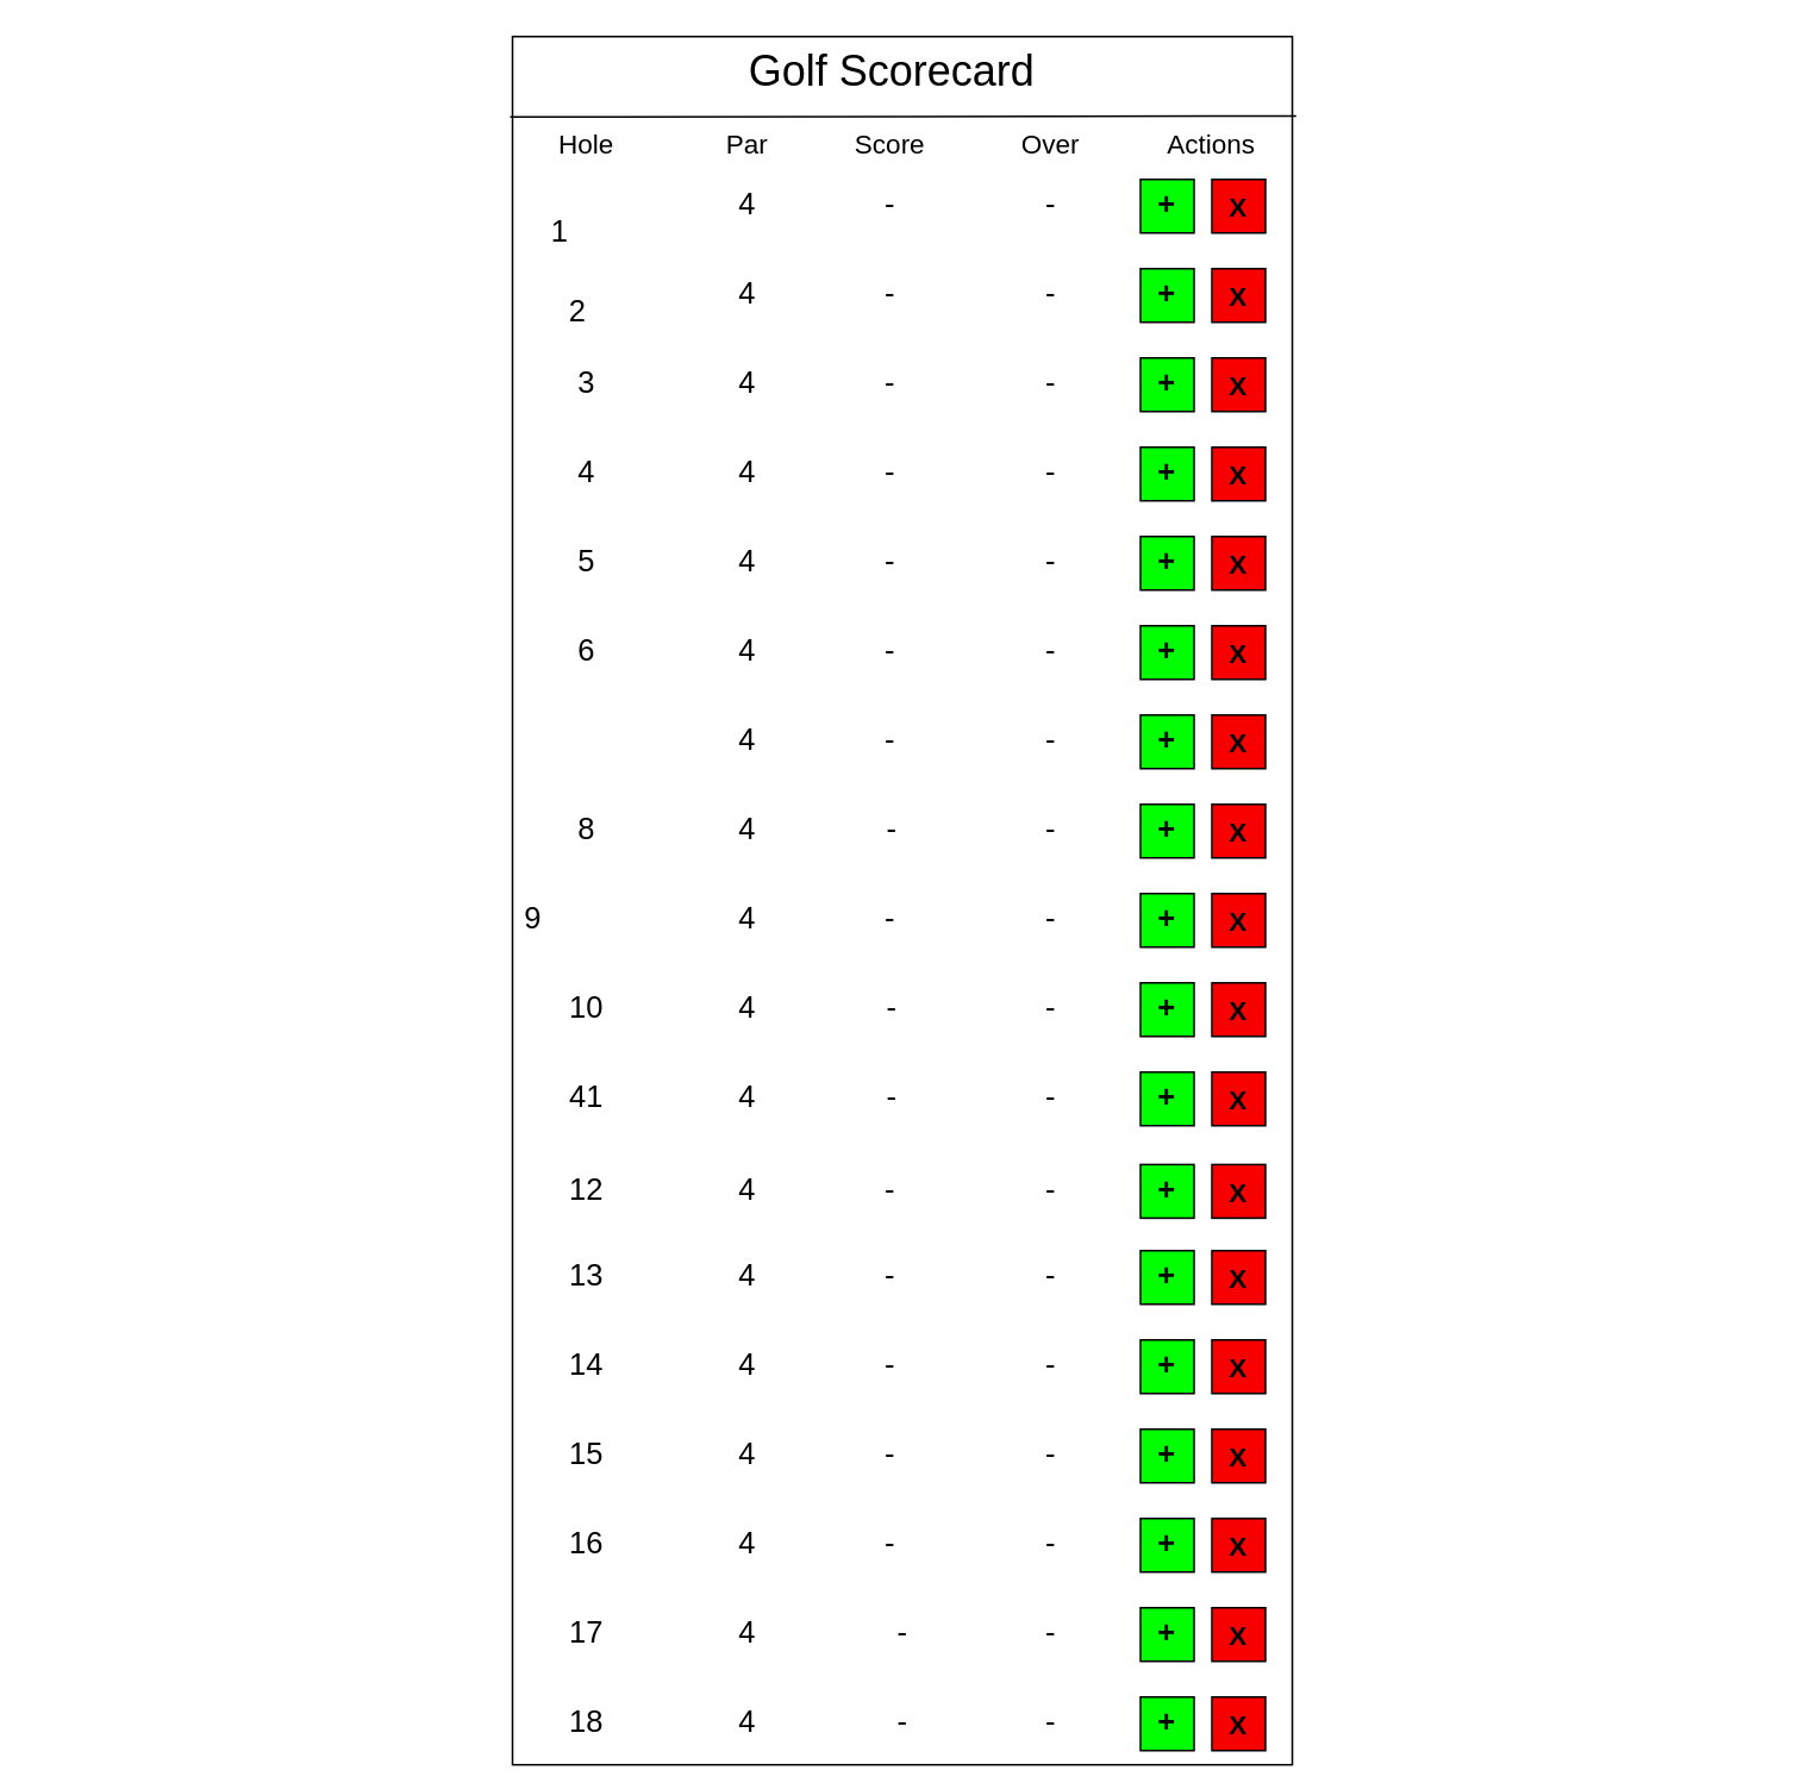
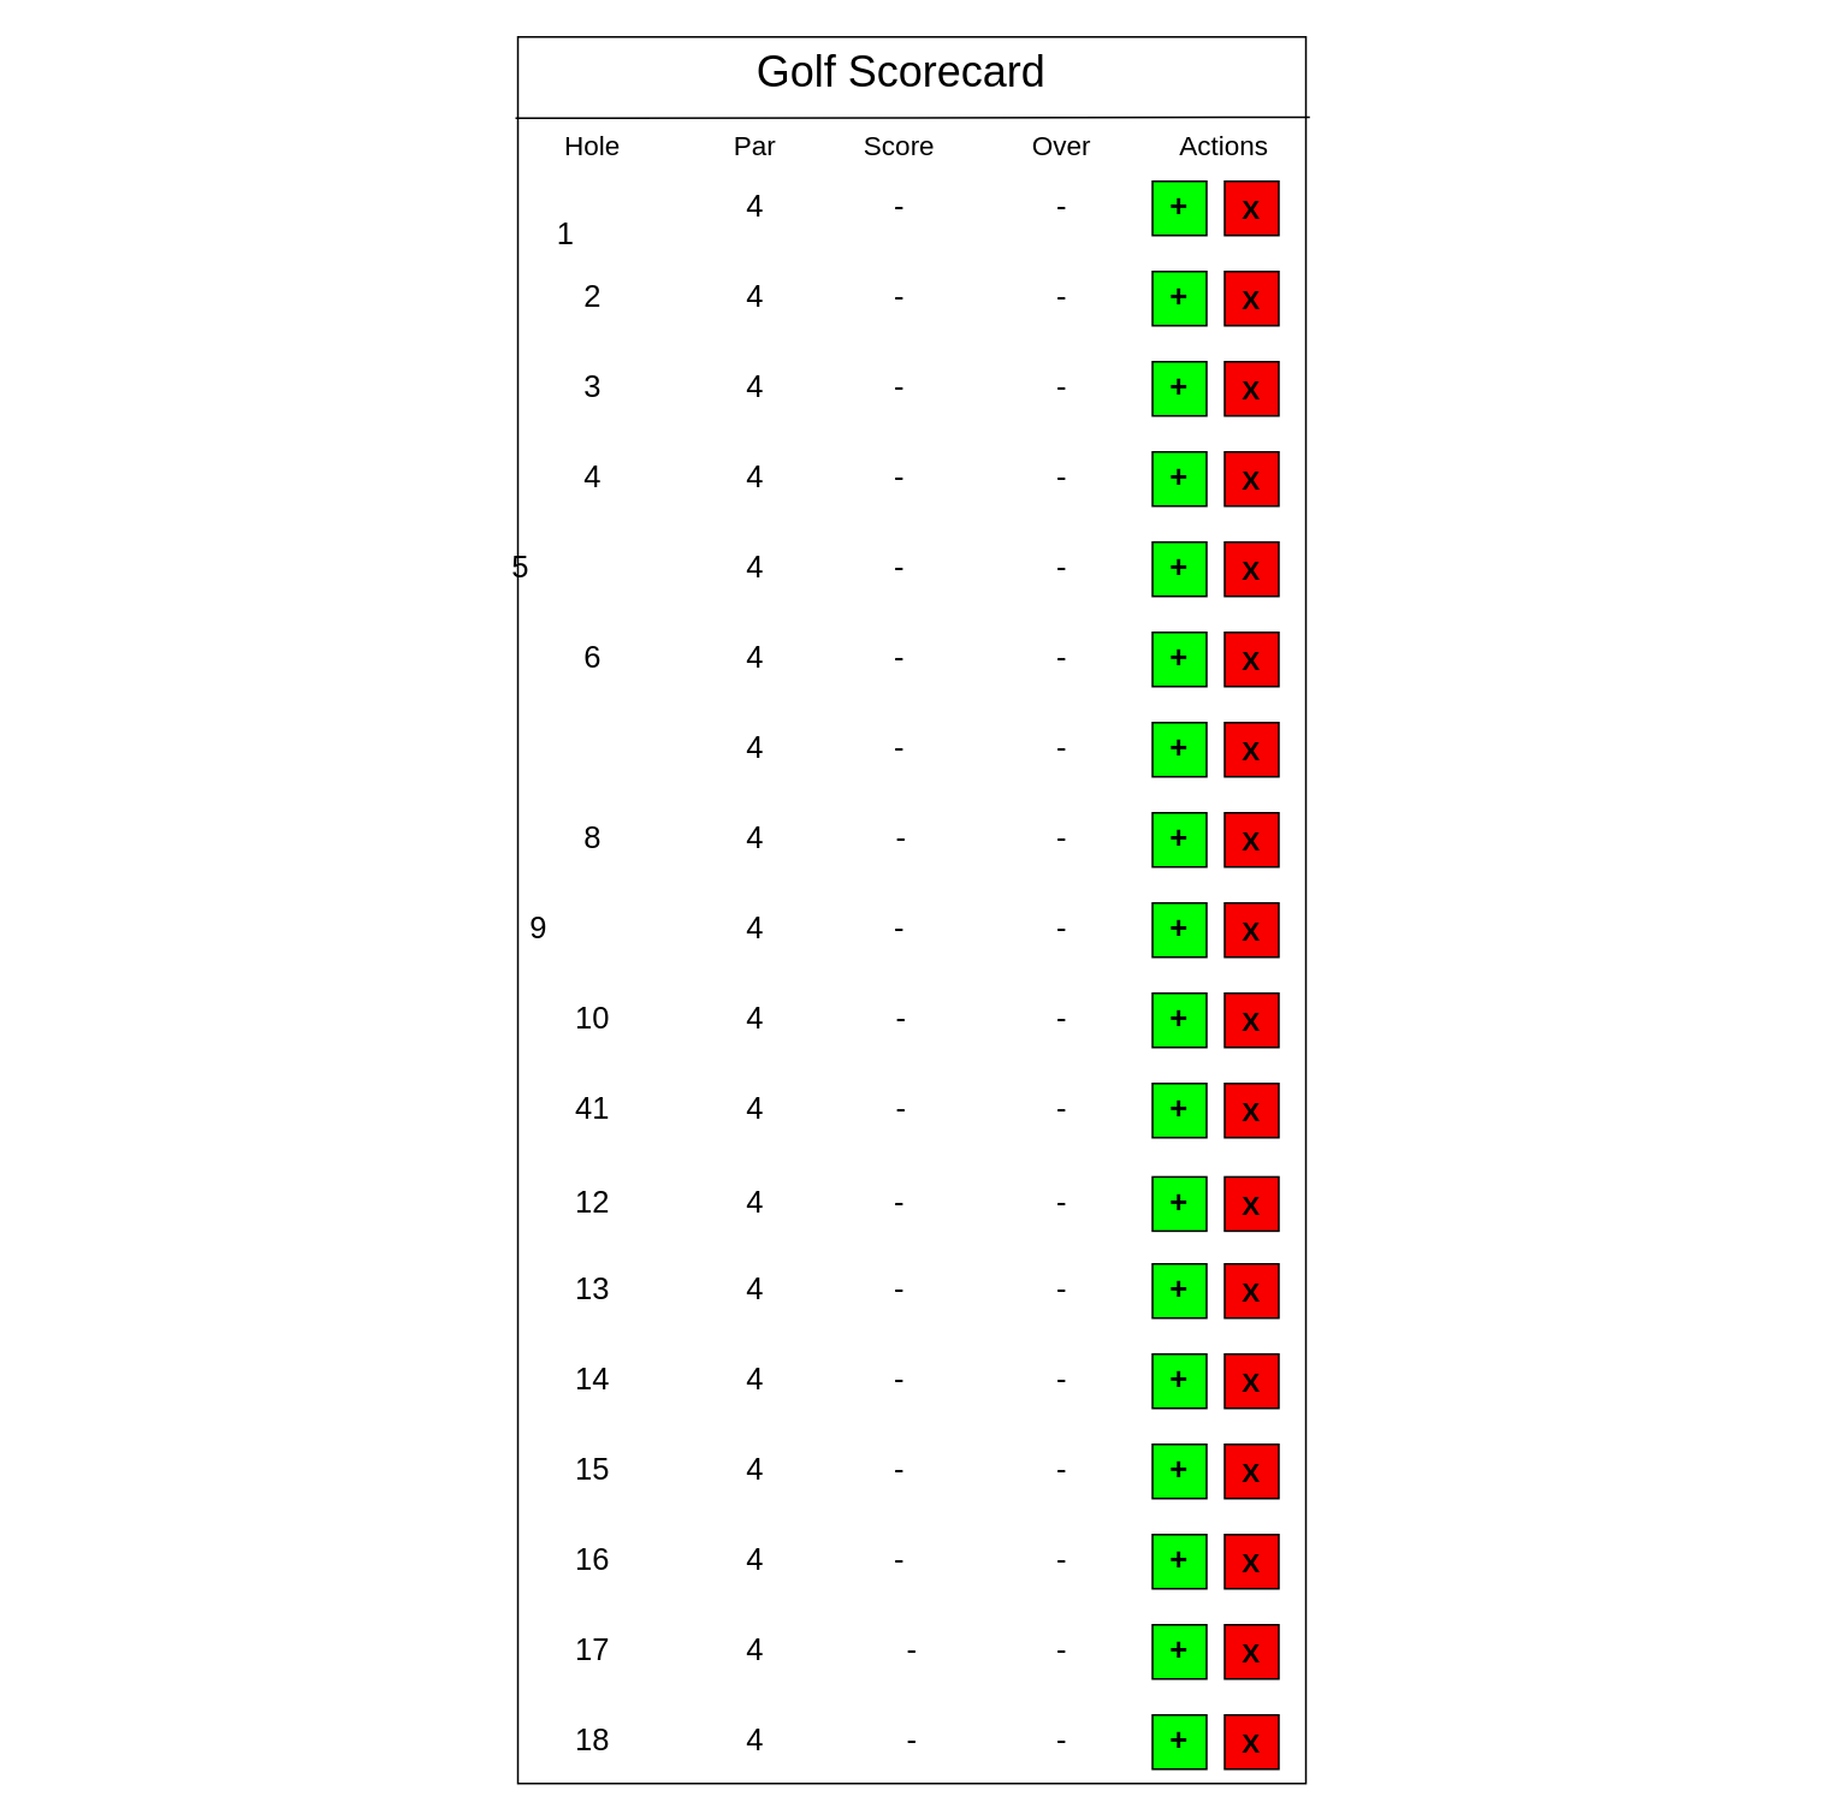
- <mxCell id="48" value="2" style="text;html=1;strokeColor=none;fillColor=none;align=center;verticalAlign=middle;whiteSpace=wrap;rounded=0;fontSize=17;" vertex="1" parent="1"><mxGeometry x="303" y="165" width="40" height="20" as="geometry" /></mxCell>
+ <mxCell id="48" value="2" style="text;html=1;strokeColor=none;fillColor=none;align=center;verticalAlign=middle;whiteSpace=wrap;rounded=0;fontSize=17;" vertex="1" parent="1"><mxGeometry x="308" y="155" width="40" height="20" as="geometry" /></mxCell>
- <mxCell id="69" value="5" style="text;html=1;strokeColor=none;fillColor=none;align=center;verticalAlign=middle;whiteSpace=wrap;rounded=0;fontSize=17;" vertex="1" parent="1"><mxGeometry x="308" y="305" width="40" height="20" as="geometry" /></mxCell>
+ <mxCell id="69" value="5" style="text;html=1;strokeColor=none;fillColor=none;align=center;verticalAlign=middle;whiteSpace=wrap;rounded=0;fontSize=17;" vertex="1" parent="1"><mxGeometry x="268" y="305" width="40" height="20" as="geometry" /></mxCell>
